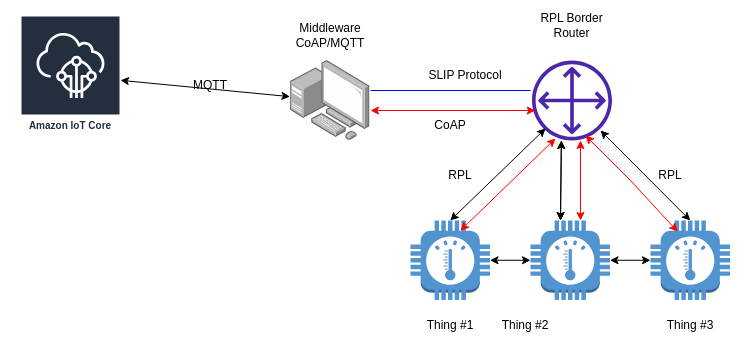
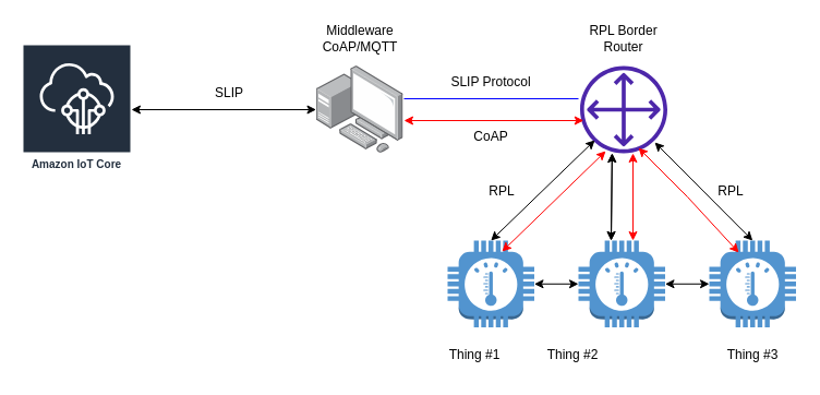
- <mxCell id="6" value="RPL Border Router" style="text;html=1;strokeColor=none;fillColor=none;align=center;verticalAlign=middle;whiteSpace=wrap;rounded=0;" vertex="1" parent="1"><mxGeometry x="531.5" y="10" width="78.5" height="30" as="geometry" /></mxCell>
+ <mxCell id="6" value="RPL Border Router" style="text;html=1;strokeColor=none;fillColor=none;align=center;verticalAlign=middle;whiteSpace=wrap;rounded=0;" vertex="1" parent="1"><mxGeometry x="531.5" y="20" width="78.5" height="30" as="geometry" /></mxCell>
- <mxCell id="15" value="Amazon IoT Core" style="sketch=0;outlineConnect=0;fontColor=#232F3E;gradientColor=none;strokeColor=#ffffff;fillColor=#232F3E;dashed=0;verticalLabelPosition=middle;verticalAlign=bottom;align=center;html=1;whiteSpace=wrap;fontSize=10;fontStyle=1;spacing=3;shape=mxgraph.aws4.productIcon;prIcon=mxgraph.aws4.iot_core;" vertex="1" parent="1"><mxGeometry x="20" y="15" width="100" height="120" as="geometry" /></mxCell>
+ <mxCell id="15" value="Amazon IoT Core" style="sketch=0;outlineConnect=0;fontColor=#232F3E;gradientColor=none;strokeColor=#ffffff;fillColor=#232F3E;dashed=0;verticalLabelPosition=middle;verticalAlign=bottom;align=center;html=1;whiteSpace=wrap;fontSize=10;fontStyle=1;spacing=3;shape=mxgraph.aws4.productIcon;prIcon=mxgraph.aws4.iot_core;" vertex="1" parent="1"><mxGeometry x="20" y="40" width="100" height="120" as="geometry" /></mxCell>
- <mxCell id="12" value="SLIP Protocol" style="text;html=1;strokeColor=none;fillColor=none;align=center;verticalAlign=middle;whiteSpace=wrap;rounded=0;" vertex="1" parent="1"><mxGeometry x="404.75" y="60" width="120" height="30" as="geometry" /></mxCell>
+ <mxCell id="12" value="SLIP Protocol" style="text;html=1;strokeColor=none;fillColor=none;align=center;verticalAlign=middle;whiteSpace=wrap;rounded=0;" vertex="1" parent="1"><mxGeometry x="389.75" y="60" width="120" height="30" as="geometry" /></mxCell>
- <mxCell id="17" value="MQTT" style="text;html=1;strokeColor=none;fillColor=none;align=center;verticalAlign=middle;whiteSpace=wrap;rounded=0;" vertex="1" parent="1"><mxGeometry x="180" y="70" width="60" height="30" as="geometry" /></mxCell>
+ <mxCell id="17" value="SLIP" style="text;html=1;strokeColor=none;fillColor=none;align=center;verticalAlign=middle;whiteSpace=wrap;rounded=0;" vertex="1" parent="1"><mxGeometry x="180" y="70" width="60" height="30" as="geometry" /></mxCell>
- <mxCell id="7" value="Thing #1" style="text;html=1;strokeColor=none;fillColor=none;align=center;verticalAlign=middle;whiteSpace=wrap;rounded=0;" vertex="1" parent="1"><mxGeometry x="419.75" y="310" width="60" height="30" as="geometry" /></mxCell>
+ <mxCell id="7" value="Thing #1" style="text;html=1;strokeColor=none;fillColor=none;align=center;verticalAlign=middle;whiteSpace=wrap;rounded=0;" vertex="1" parent="1"><mxGeometry x="404.75" y="310" width="60" height="30" as="geometry" /></mxCell>
